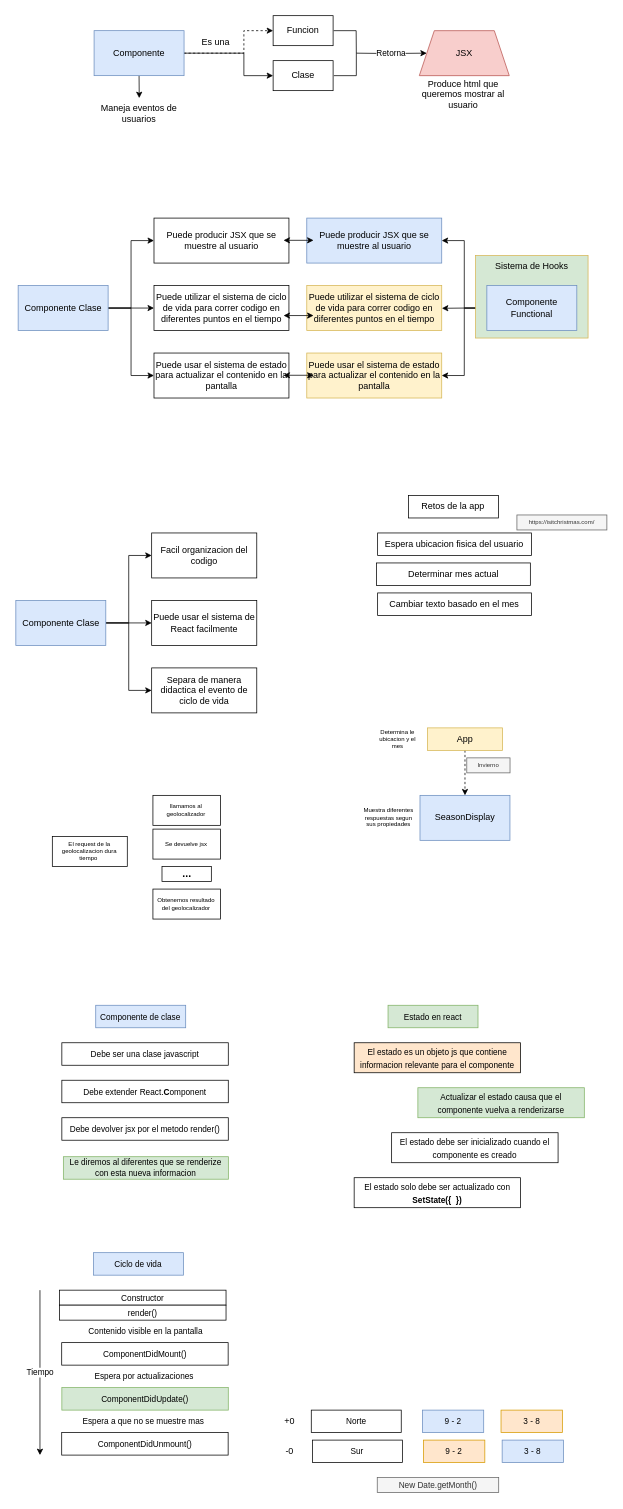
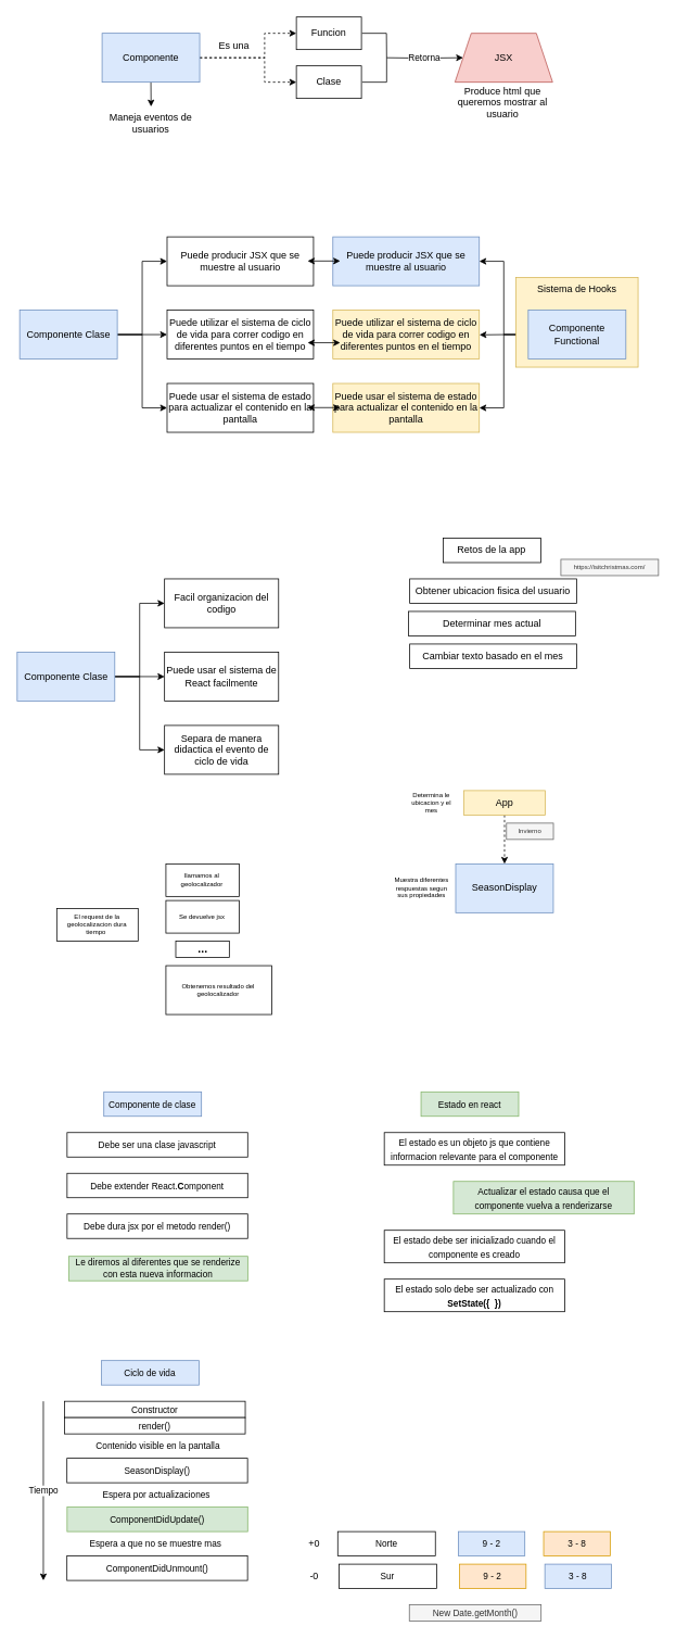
- <mxCell id="4" style="edgeStyle=orthogonalEdgeStyle;rounded=0;orthogonalLoop=1;jettySize=auto;html=1;exitX=1;exitY=0.5;exitDx=0;exitDy=0;entryX=0;entryY=0.5;entryDx=0;entryDy=0;" parent="1" source="6" target="11" edge="1"><mxGeometry relative="1" as="geometry"><Array as="points"><mxPoint x="324.81" y="70" /><mxPoint x="324.81" y="100" /></Array></mxGeometry></mxCell>
+ <mxCell id="4" style="edgeStyle=orthogonalEdgeStyle;rounded=0;orthogonalLoop=1;jettySize=auto;html=1;exitX=1;exitY=0.5;exitDx=0;exitDy=0;entryX=0;entryY=0.5;entryDx=0;entryDy=0;dashed=1;" parent="1" source="6" target="11" edge="1"><mxGeometry relative="1" as="geometry"><Array as="points"><mxPoint x="324.81" y="70" /><mxPoint x="324.81" y="100" /></Array></mxGeometry></mxCell>
- <mxCell id="31" value="Sistema de Hooks" style="rounded=0;whiteSpace=wrap;html=1;fillColor=#d5e8d4;strokeColor=#d6b656;horizontal=1;align=center;verticalAlign=top;fontColor=default;" parent="1" vertex="1"><mxGeometry x="633.9" y="340" width="150" height="110" as="geometry" /></mxCell>
+ <mxCell id="31" value="Sistema de Hooks" style="rounded=0;whiteSpace=wrap;html=1;fillColor=#fff2cc;strokeColor=#d6b656;horizontal=1;align=center;verticalAlign=top;fontColor=default;" parent="1" vertex="1"><mxGeometry x="633.9" y="340" width="150" height="110" as="geometry" /></mxCell>
- <mxCell id="41" value="Espera ubicacion fisica del usuario" style="rounded=0;whiteSpace=wrap;html=1;" parent="1" vertex="1"><mxGeometry x="503.22" y="710" width="205.19" height="30" as="geometry" /></mxCell>
+ <mxCell id="41" value="Obtener ubicacion fisica del usuario" style="rounded=0;whiteSpace=wrap;html=1;" parent="1" vertex="1"><mxGeometry x="503.22" y="710" width="205.19" height="30" as="geometry" /></mxCell>
- <mxCell id="55" value="Obtenemos resultado del geolocalizador" style="rounded=0;whiteSpace=wrap;html=1;fontSize=8;" parent="1" vertex="1"><mxGeometry x="203.48" y="1185" width="90" height="40" as="geometry" /></mxCell>
+ <mxCell id="55" value="Obtenemos resultado del geolocalizador" style="rounded=0;whiteSpace=wrap;html=1;fontSize=8;" parent="1" vertex="1"><mxGeometry x="203.48" y="1185" width="130" height="60" as="geometry" /></mxCell>
- <mxCell id="61" value="&lt;font style=&quot;font-size: 11px&quot;&gt;El estado es un objeto js que contiene informacion relevante para el componente&lt;/font&gt;" style="rounded=0;whiteSpace=wrap;html=1;fontSize=14;strokeWidth=1;fillColor=#ffe6cc;" parent="1" vertex="1"><mxGeometry x="471.9" y="1390" width="222" height="40" as="geometry" /></mxCell>
+ <mxCell id="61" value="&lt;font style=&quot;font-size: 11px&quot;&gt;El estado es un objeto js que contiene informacion relevante para el componente&lt;/font&gt;" style="rounded=0;whiteSpace=wrap;html=1;fontSize=14;strokeWidth=1;" parent="1" vertex="1"><mxGeometry x="471.9" y="1390" width="222" height="40" as="geometry" /></mxCell>
- <mxCell id="59" value="&lt;font style=&quot;font-size: 11px&quot;&gt;Debe devolver jsx por el metodo render()&lt;/font&gt;" style="rounded=0;whiteSpace=wrap;html=1;fontSize=14;strokeWidth=1;" parent="1" vertex="1"><mxGeometry x="82" y="1490" width="222" height="30" as="geometry" /></mxCell>
+ <mxCell id="59" value="&lt;font style=&quot;font-size: 11px&quot;&gt;Debe dura jsx por el metodo render()&lt;/font&gt;" style="rounded=0;whiteSpace=wrap;html=1;fontSize=14;strokeWidth=1;" parent="1" vertex="1"><mxGeometry x="82" y="1490" width="222" height="30" as="geometry" /></mxCell>
- <mxCell id="63" value="&lt;font style=&quot;font-size: 11px&quot;&gt;El estado debe ser inicializado cuando el componente es creado&lt;/font&gt;" style="rounded=0;whiteSpace=wrap;html=1;fontSize=14;strokeWidth=1;" parent="1" vertex="1"><mxGeometry x="521.9" y="1510" width="222" height="40" as="geometry" /></mxCell>
+ <mxCell id="63" value="&lt;font style=&quot;font-size: 11px&quot;&gt;El estado debe ser inicializado cuando el componente es creado&lt;/font&gt;" style="rounded=0;whiteSpace=wrap;html=1;fontSize=14;strokeWidth=1;" parent="1" vertex="1"><mxGeometry x="471.9" y="1510" width="222" height="40" as="geometry" /></mxCell>
- <mxCell id="69" value="&lt;font style=&quot;font-size: 11px&quot;&gt;ComponentDidMount()&lt;/font&gt;" style="rounded=0;whiteSpace=wrap;html=1;fontSize=14;strokeWidth=1;" parent="1" vertex="1"><mxGeometry x="81.81" y="1790" width="222" height="30" as="geometry" /></mxCell>
+ <mxCell id="69" value="&lt;font style=&quot;font-size: 11px&quot;&gt;SeasonDisplay()&lt;/font&gt;" style="rounded=0;whiteSpace=wrap;html=1;fontSize=14;strokeWidth=1;" parent="1" vertex="1"><mxGeometry x="81.81" y="1790" width="222" height="30" as="geometry" /></mxCell>
